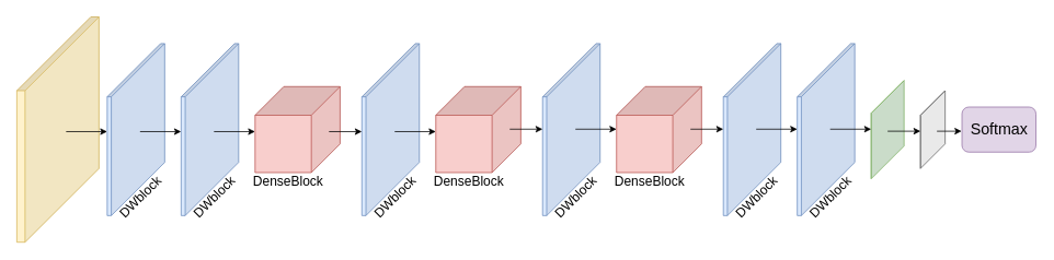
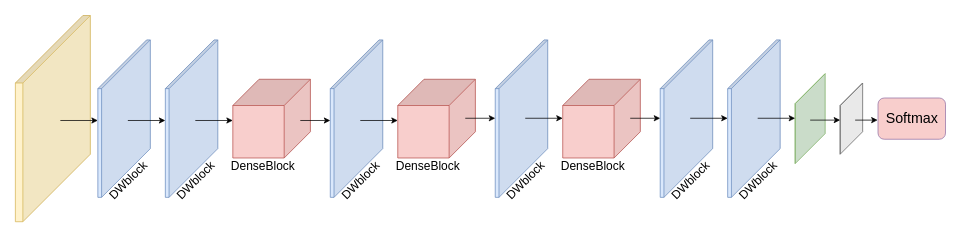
- <mxCell id="16" value="&lt;font style=&quot;font-size: 19px&quot;&gt;Softmax&lt;/font&gt;" style="rounded=1;whiteSpace=wrap;html=1;fillColor=#e1d5e7;strokeColor=#9673a6;" vertex="1" parent="1"><mxGeometry x="1170.5" y="130" width="90" height="55" as="geometry" /></mxCell>
+ <mxCell id="16" value="&lt;font style=&quot;font-size: 19px&quot;&gt;Softmax&lt;/font&gt;" style="rounded=1;whiteSpace=wrap;html=1;fillColor=#f8cecc;strokeColor=#9673a6;" vertex="1" parent="1"><mxGeometry x="1170.5" y="130" width="90" height="55" as="geometry" /></mxCell>
